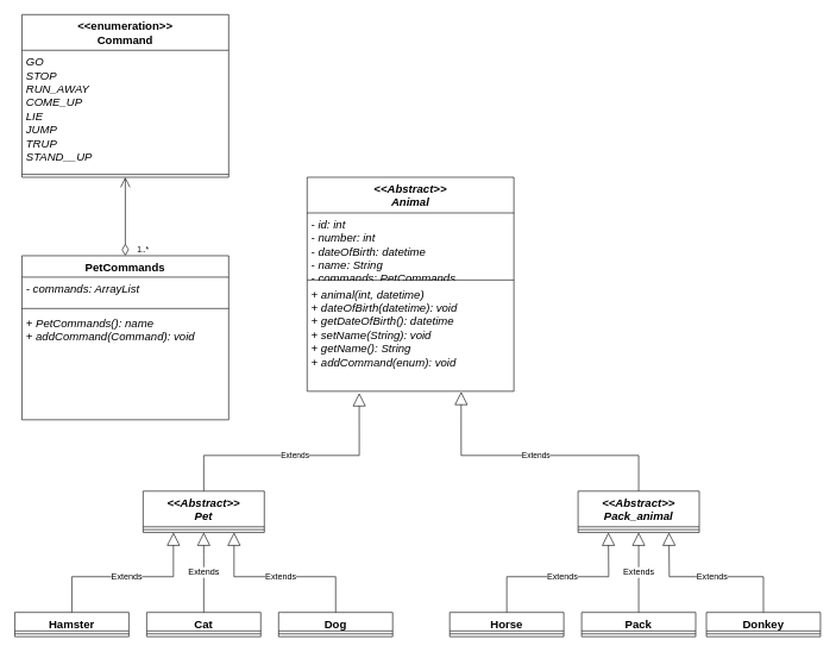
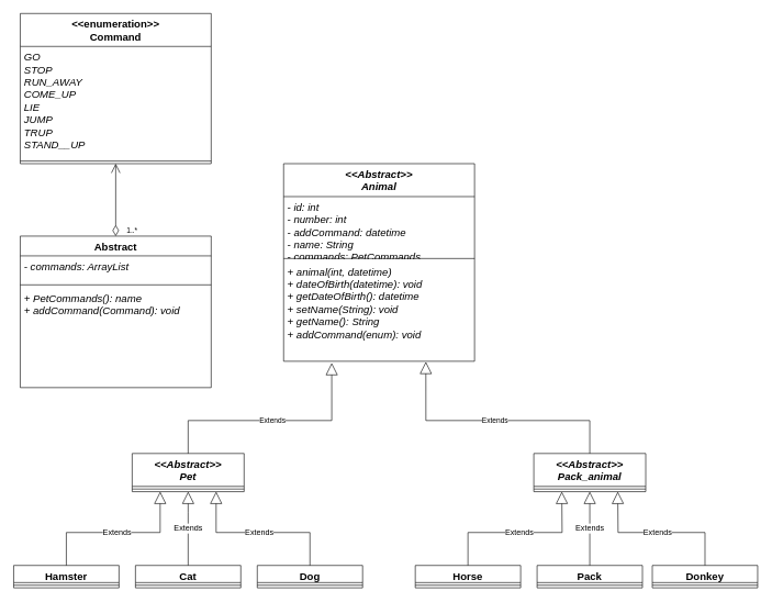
- <mxCell id="24" value="- id: int&#10;- number: int&#10;- dateOfBirth: datetime&#10;- name: String&#10;- commands: PetCommands" style="text;strokeColor=none;fillColor=none;align=left;verticalAlign=top;spacingLeft=4;spacingRight=4;overflow=hidden;rotatable=0;points=[[0,0.5],[1,0.5]];portConstraint=eastwest;fontSize=16;fontStyle=2" parent="23" vertex="1"><mxGeometry y="50" width="290" height="90" as="geometry" /></mxCell>
+ <mxCell id="24" value="- id: int&#10;- number: int&#10;- addCommand: datetime&#10;- name: String&#10;- commands: PetCommands" style="text;strokeColor=none;fillColor=none;align=left;verticalAlign=top;spacingLeft=4;spacingRight=4;overflow=hidden;rotatable=0;points=[[0,0.5],[1,0.5]];portConstraint=eastwest;fontSize=16;fontStyle=2" parent="23" vertex="1"><mxGeometry y="50" width="290" height="90" as="geometry" /></mxCell>
- <mxCell id="30" value="PetCommands" style="swimlane;fontStyle=1;align=center;verticalAlign=top;childLayout=stackLayout;horizontal=1;startSize=30;horizontalStack=0;resizeParent=1;resizeParentMax=0;resizeLast=0;collapsible=1;marginBottom=0;fontSize=16;" parent="1" vertex="1"><mxGeometry x="30" y="358" width="290" height="230" as="geometry" /></mxCell>
+ <mxCell id="30" value="Abstract" style="swimlane;fontStyle=1;align=center;verticalAlign=top;childLayout=stackLayout;horizontal=1;startSize=30;horizontalStack=0;resizeParent=1;resizeParentMax=0;resizeLast=0;collapsible=1;marginBottom=0;fontSize=16;" parent="1" vertex="1"><mxGeometry x="30" y="358" width="290" height="230" as="geometry" /></mxCell>
